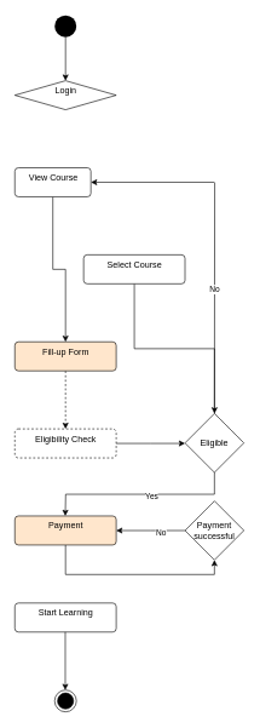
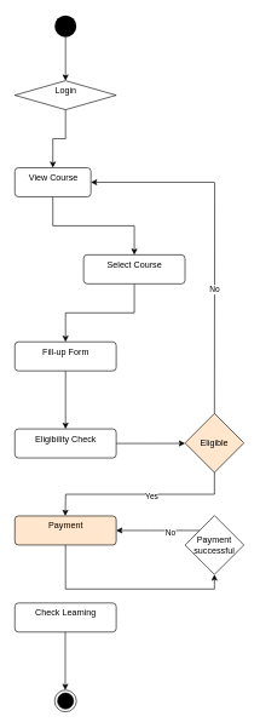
+ <mxCell id="9" value="" style="edgeStyle=orthogonalEdgeStyle;rounded=0;orthogonalLoop=1;jettySize=auto;html=1;" edge="1" parent="1" source="10" target="6"><mxGeometry relative="1" as="geometry" /></mxCell>
- <mxCell id="5" value="" style="edgeStyle=orthogonalEdgeStyle;rounded=0;orthogonalLoop=1;jettySize=auto;html=1;" edge="1" parent="1" source="6" target="13"><mxGeometry relative="1" as="geometry" /></mxCell>
+ <mxCell id="5" value="" style="edgeStyle=orthogonalEdgeStyle;rounded=0;orthogonalLoop=1;jettySize=auto;html=1;" edge="1" parent="1" source="6" target="8"><mxGeometry relative="1" as="geometry" /></mxCell>
- <mxCell id="7" value="" style="edgeStyle=orthogonalEdgeStyle;rounded=0;orthogonalLoop=1;jettySize=auto;html=1;" edge="1" parent="1" source="8" target="16"><mxGeometry relative="1" as="geometry" /></mxCell>
+ <mxCell id="7" value="" style="edgeStyle=orthogonalEdgeStyle;rounded=0;orthogonalLoop=1;jettySize=auto;html=1;" edge="1" parent="1" source="8" target="13"><mxGeometry relative="1" as="geometry" /></mxCell>
- <mxCell id="13" value="Fill-up Form" style="html=1;align=center;verticalAlign=top;rounded=1;absoluteArcSize=1;arcSize=10;dashed=0;fillColor=#ffe6cc;" vertex="1" parent="1"><mxGeometry x="20" y="470" width="140" height="40" as="geometry" /></mxCell>
+ <mxCell id="13" value="Fill-up Form" style="html=1;align=center;verticalAlign=top;rounded=1;absoluteArcSize=1;arcSize=10;dashed=0;" vertex="1" parent="1"><mxGeometry x="20" y="470" width="140" height="40" as="geometry" /></mxCell>
- <mxCell id="12" value="" style="edgeStyle=orthogonalEdgeStyle;rounded=0;orthogonalLoop=1;jettySize=auto;html=1;dashed=1;" edge="1" parent="1" source="13" target="15"><mxGeometry relative="1" as="geometry" /></mxCell>
+ <mxCell id="12" value="" style="edgeStyle=orthogonalEdgeStyle;rounded=0;orthogonalLoop=1;jettySize=auto;html=1;" edge="1" parent="1" source="13" target="15"><mxGeometry relative="1" as="geometry" /></mxCell>
- <mxCell id="15" value="Eligibility Check" style="html=1;align=center;verticalAlign=top;rounded=1;absoluteArcSize=1;arcSize=10;dashed=1;" vertex="1" parent="1"><mxGeometry x="20" y="590" width="140" height="40" as="geometry" /></mxCell>
+ <mxCell id="15" value="Eligibility Check" style="html=1;align=center;verticalAlign=top;rounded=1;absoluteArcSize=1;arcSize=10;dashed=0;" vertex="1" parent="1"><mxGeometry x="20" y="590" width="140" height="40" as="geometry" /></mxCell>
- <mxCell id="16" value="Eligible" style="rhombus;" vertex="1" parent="1"><mxGeometry x="255" y="568.75" width="81.25" height="81.25" as="geometry" /></mxCell>
+ <mxCell id="16" value="Eligible" style="rhombus;fillColor=#ffe6cc;" vertex="1" parent="1"><mxGeometry x="255" y="568.75" width="81.25" height="81.25" as="geometry" /></mxCell>
- <mxCell id="26" value="Payment successful" style="rhombus;horizontal=1;verticalAlign=middle;whiteSpace=wrap;" vertex="1" parent="1"><mxGeometry x="255" y="689.38" width="81.25" height="81.25" as="geometry" /></mxCell>
+ <mxCell id="26" value="Payment successful" style="rhombus;horizontal=1;verticalAlign=middle;whiteSpace=wrap;" vertex="1" parent="1"><mxGeometry x="255" y="709.38" width="81.25" height="81.25" as="geometry" /></mxCell>
- <mxCell id="27" value="Start Learning" style="html=1;align=center;verticalAlign=top;rounded=1;absoluteArcSize=1;arcSize=10;dashed=0;" vertex="1" parent="1"><mxGeometry x="20" y="830" width="140" height="40" as="geometry" /></mxCell>
+ <mxCell id="27" value="Check Learning" style="html=1;align=center;verticalAlign=top;rounded=1;absoluteArcSize=1;arcSize=10;dashed=0;" vertex="1" parent="1"><mxGeometry x="20" y="830" width="140" height="40" as="geometry" /></mxCell>
